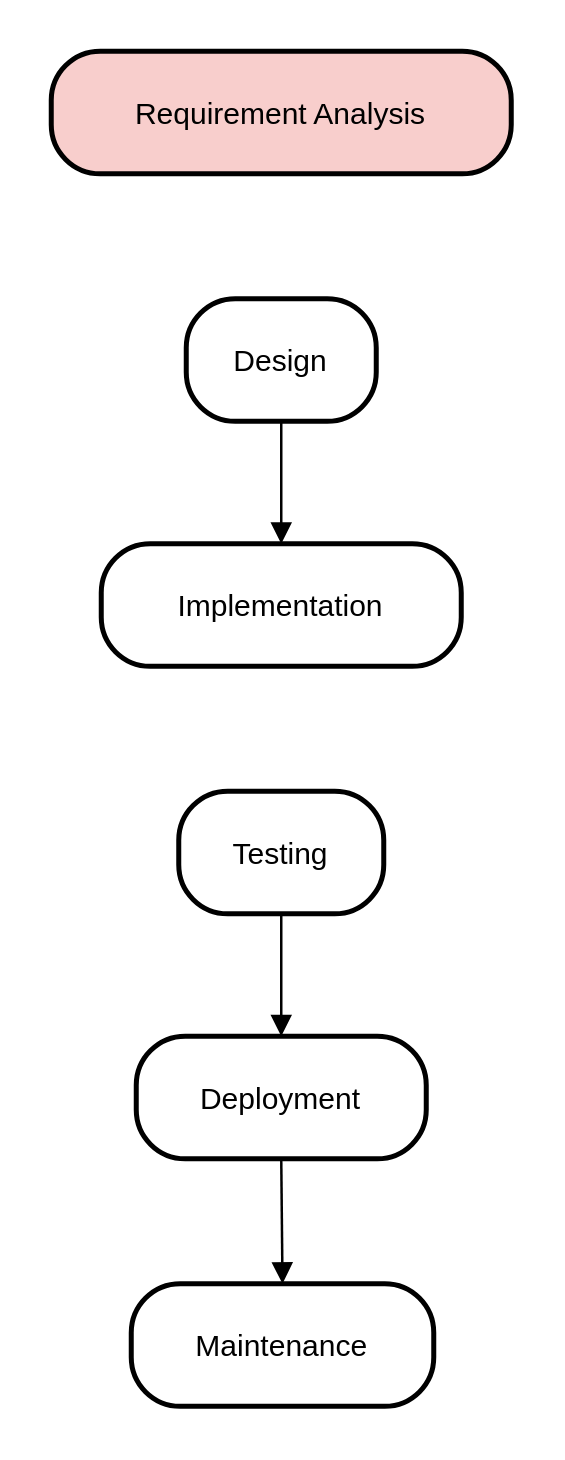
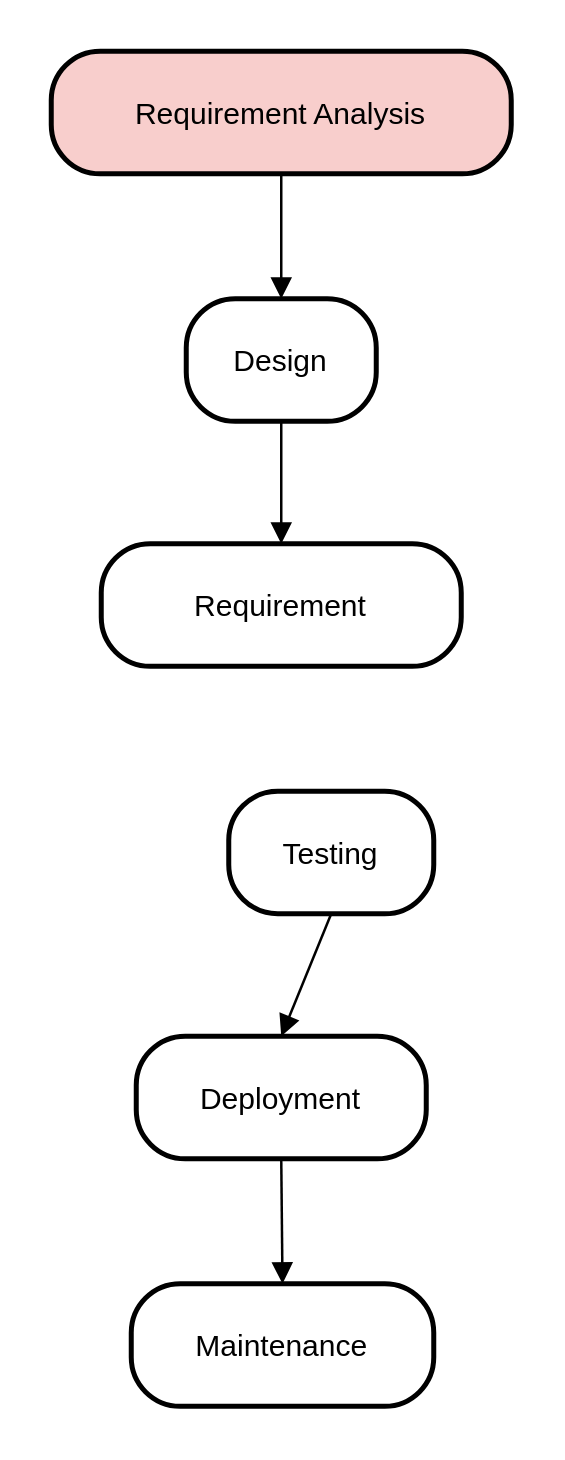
+ <mxCell id="8" value="" style="curved=1;startArrow=none;endArrow=block;exitX=0.5;exitY=0.99;entryX=0.5;entryY=-0.01;" edge="1" parent="1" source="2" target="3"><mxGeometry relative="1" as="geometry"><Array as="points" /></mxGeometry></mxCell>
- <mxCell id="4" value="Implementation" style="rounded=1;arcSize=40;strokeWidth=2" vertex="1" parent="1"><mxGeometry x="40" y="217" width="144" height="49" as="geometry" /></mxCell>
+ <mxCell id="4" value="Requirement" style="rounded=1;arcSize=40;strokeWidth=2" vertex="1" parent="1"><mxGeometry x="40" y="217" width="144" height="49" as="geometry" /></mxCell>
- <mxCell id="5" value="Testing" style="rounded=1;arcSize=40;strokeWidth=2" vertex="1" parent="1"><mxGeometry x="71" y="316" width="82" height="49" as="geometry" /></mxCell>
+ <mxCell id="5" value="Testing" style="rounded=1;arcSize=40;strokeWidth=2" vertex="1" parent="1"><mxGeometry x="91" y="316" width="82" height="49" as="geometry" /></mxCell>
